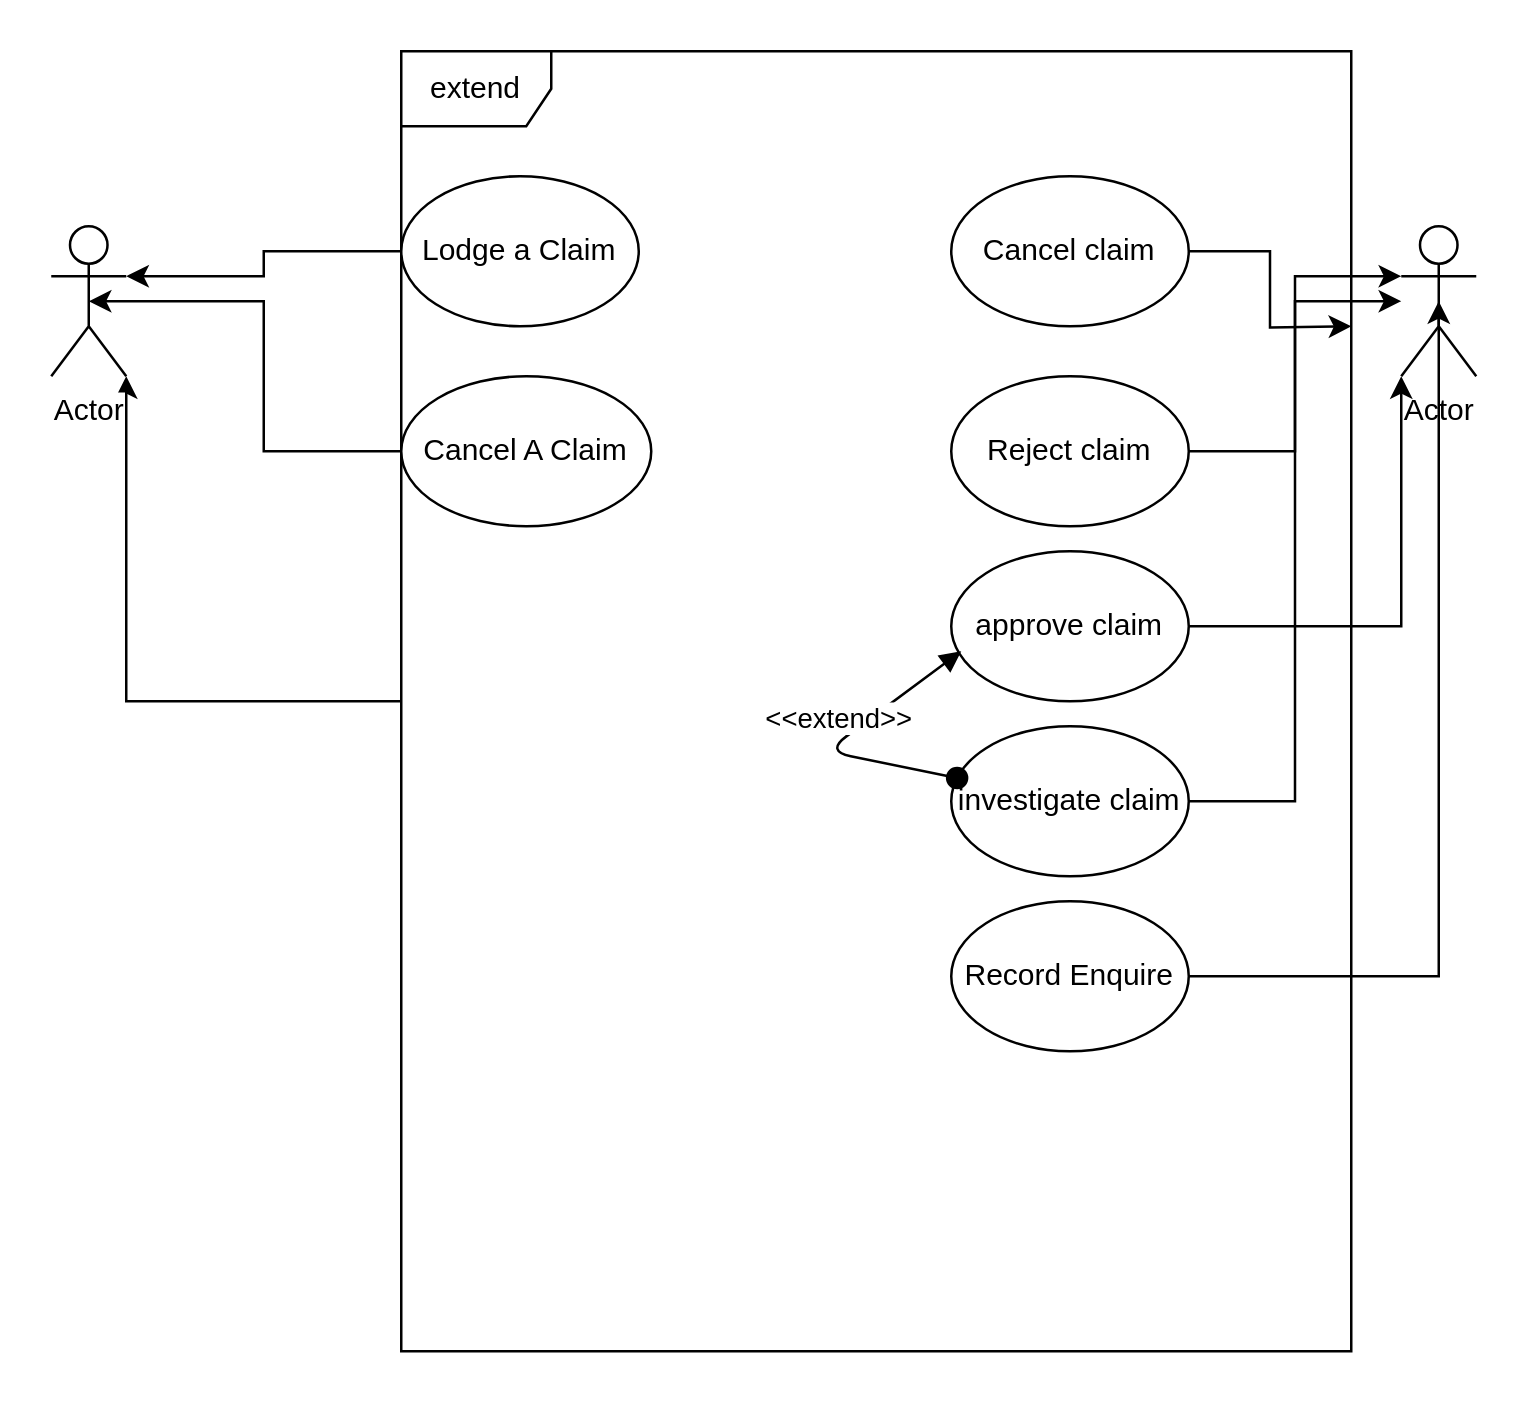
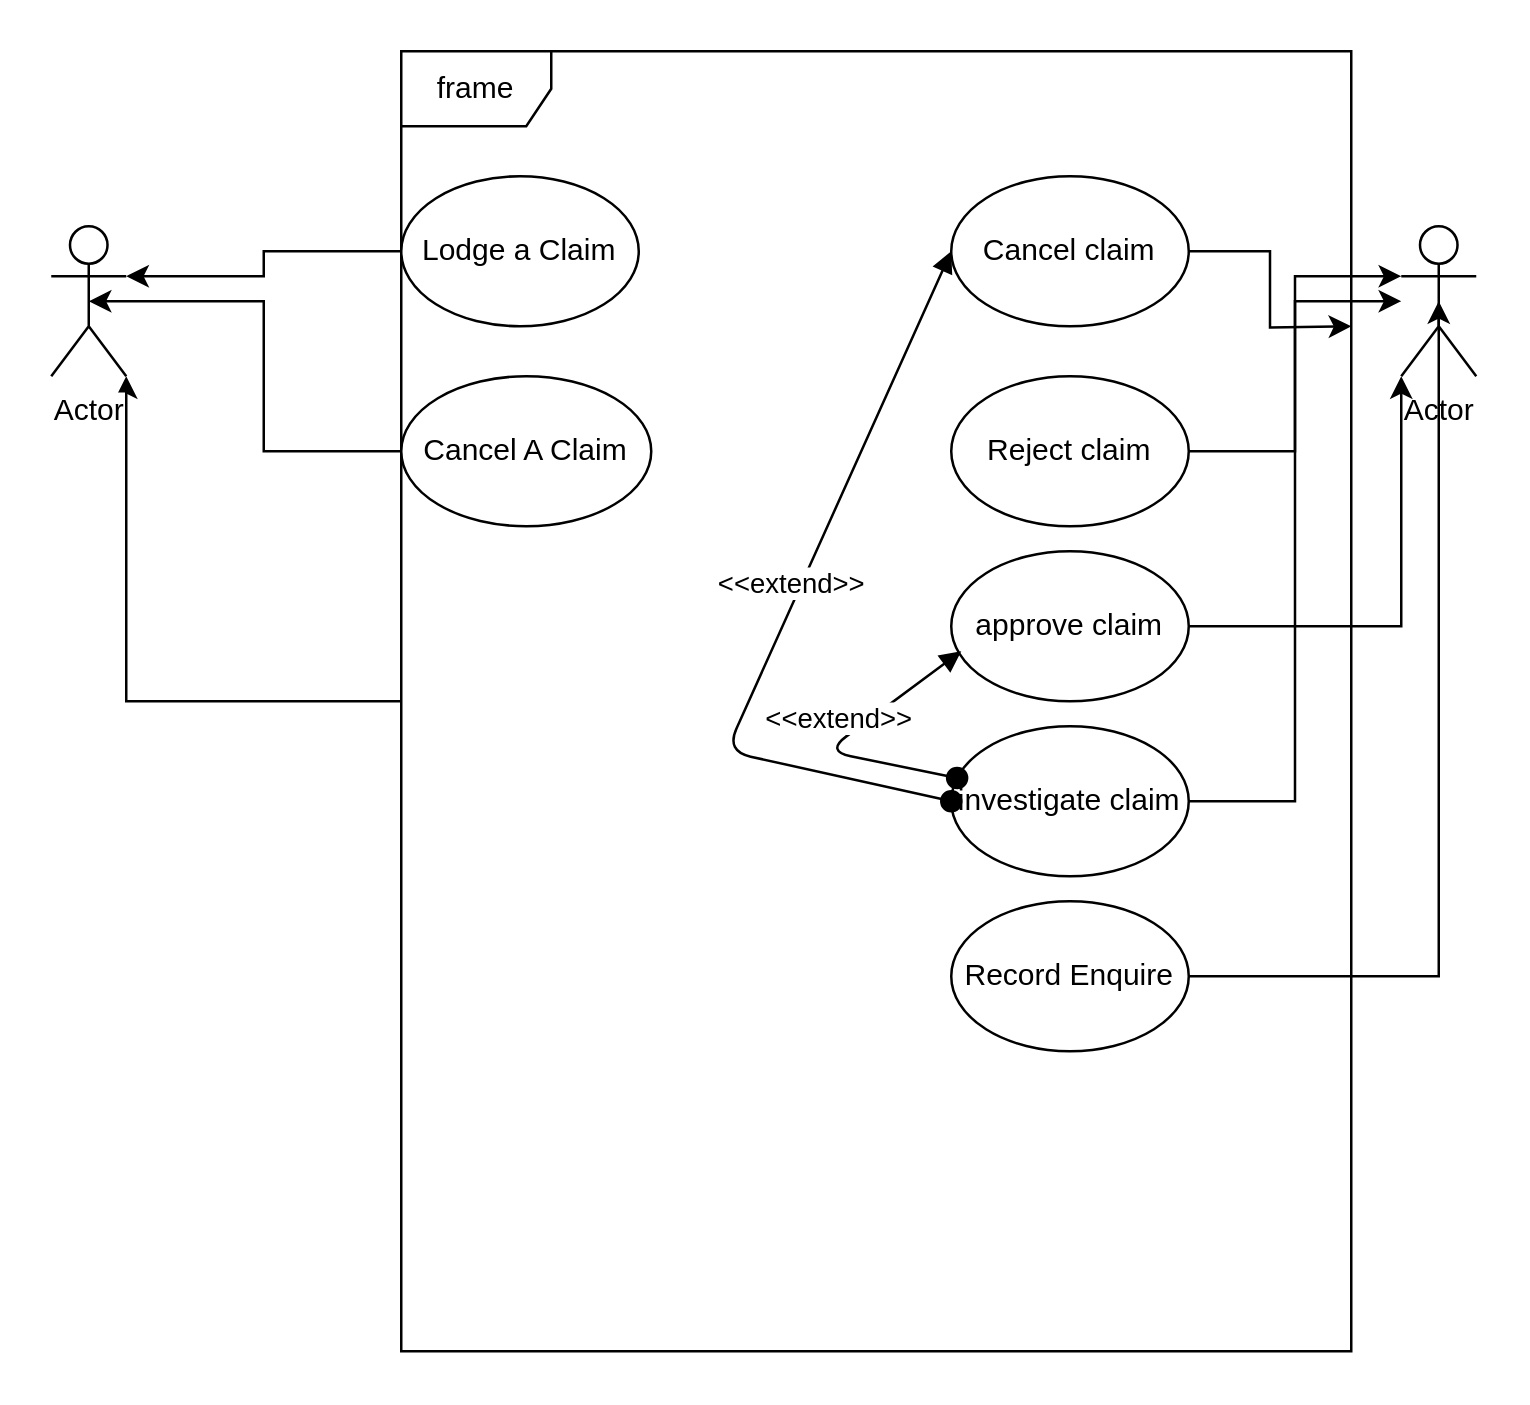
- <mxCell id="3" value="extend" style="shape=umlFrame;whiteSpace=wrap;html=1;" vertex="1" parent="1"><mxGeometry x="160" y="20" width="380" height="520" as="geometry" /></mxCell>
+ <mxCell id="3" value="frame" style="shape=umlFrame;whiteSpace=wrap;html=1;" vertex="1" parent="1"><mxGeometry x="160" y="20" width="380" height="520" as="geometry" /></mxCell>
+ <mxCell id="21" value="&amp;lt;&amp;lt;extend&amp;gt;&amp;gt;" style="html=1;verticalAlign=bottom;startArrow=oval;startFill=1;endArrow=block;startSize=8;exitX=0;exitY=0.5;exitDx=0;exitDy=0;entryX=0;entryY=0.5;entryDx=0;entryDy=0;" edge="1" parent="1" source="13" target="19"><mxGeometry width="60" relative="1" as="geometry"><mxPoint x="20" y="560" as="sourcePoint" /><mxPoint x="80" y="560" as="targetPoint" /><Array as="points"><mxPoint x="290" y="300" /></Array></mxGeometry></mxCell>
